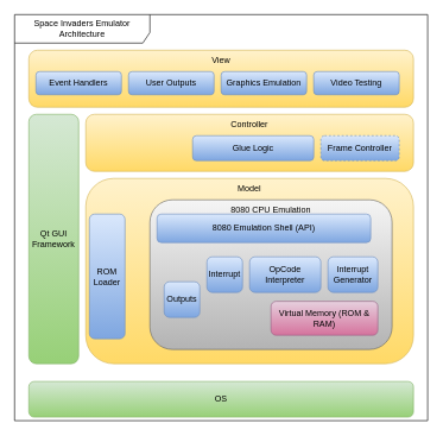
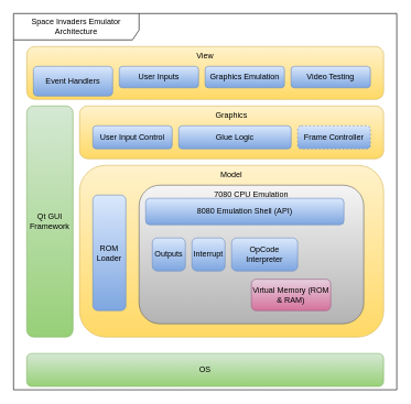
- <mxCell id="19" value="Event Handlers" style="rounded=1;whiteSpace=wrap;html=1;labelBackgroundColor=none;fillColor=#dae8fc;gradientColor=#7ea6e0;strokeColor=#6c8ebf;" parent="1" vertex="1"><mxGeometry x="50" y="100" width="120" height="32.5" as="geometry" /></mxCell>
+ <mxCell id="19" value="Event Handlers" style="rounded=1;whiteSpace=wrap;html=1;labelBackgroundColor=none;fillColor=#dae8fc;gradientColor=#7ea6e0;strokeColor=#6c8ebf;" parent="1" vertex="1"><mxGeometry x="50" y="100" width="120" height="45" as="geometry" /></mxCell>
- <mxCell id="16" value="User Outputs" style="rounded=1;whiteSpace=wrap;html=1;labelBackgroundColor=none;fillColor=#dae8fc;strokeColor=#6c8ebf;gradientColor=#7ea6e0;" parent="1" vertex="1"><mxGeometry x="180" y="100" width="120" height="32.5" as="geometry" /></mxCell>
+ <mxCell id="16" value="User Inputs" style="rounded=1;whiteSpace=wrap;html=1;labelBackgroundColor=none;fillColor=#dae8fc;strokeColor=#6c8ebf;gradientColor=#7ea6e0;" parent="1" vertex="1"><mxGeometry x="180" y="100" width="120" height="32.5" as="geometry" /></mxCell>
- <mxCell id="12" value="Controller" style="rounded=1;whiteSpace=wrap;html=1;verticalAlign=top;labelBackgroundColor=none;fillColor=#fff2cc;strokeColor=#d6b656;gradientColor=#ffd966;" parent="1" vertex="1"><mxGeometry x="120" y="160" width="460" height="80" as="geometry" /></mxCell>
+ <mxCell id="12" value="Graphics" style="rounded=1;whiteSpace=wrap;html=1;verticalAlign=top;labelBackgroundColor=none;fillColor=#fff2cc;strokeColor=#d6b656;gradientColor=#ffd966;" parent="1" vertex="1"><mxGeometry x="120" y="160" width="460" height="80" as="geometry" /></mxCell>
+ <mxCell id="21" value="User Input Control" style="rounded=1;whiteSpace=wrap;html=1;labelBackgroundColor=none;fillColor=#dae8fc;gradientColor=#7ea6e0;strokeColor=#6c8ebf;" vertex="1" parent="1"><mxGeometry x="140" y="190" width="120" height="35" as="geometry" /></mxCell>
- <mxCell id="4" value="8080 CPU Emulation" style="rounded=1;whiteSpace=wrap;html=1;verticalAlign=top;labelBackgroundColor=none;fillColor=#f5f5f5;gradientColor=#b3b3b3;strokeColor=#666666;" parent="1" vertex="1"><mxGeometry x="210" y="280" width="340" height="210" as="geometry" /></mxCell>
+ <mxCell id="4" value="7080 CPU Emulation" style="rounded=1;whiteSpace=wrap;html=1;verticalAlign=top;labelBackgroundColor=none;fillColor=#f5f5f5;gradientColor=#b3b3b3;strokeColor=#666666;" parent="1" vertex="1"><mxGeometry x="210" y="280" width="340" height="210" as="geometry" /></mxCell>
- <mxCell id="11" value="Interrupt Generator" style="rounded=1;whiteSpace=wrap;html=1;labelBackgroundColor=none;fillColor=#dae8fc;gradientColor=#7ea6e0;strokeColor=#6c8ebf;" parent="1" vertex="1"><mxGeometry x="460" y="360" width="70" height="50" as="geometry" /></mxCell>
- <mxCell id="10" value="ROM Loader" style="rounded=1;whiteSpace=wrap;html=1;labelBackgroundColor=none;fillColor=#dae8fc;gradientColor=#7ea6e0;strokeColor=#6c8ebf;" parent="1" vertex="1"><mxGeometry x="125" y="300" width="50" height="175" as="geometry" /></mxCell>
+ <mxCell id="10" value="ROM Loader" style="rounded=1;whiteSpace=wrap;html=1;labelBackgroundColor=none;fillColor=#dae8fc;gradientColor=#7ea6e0;strokeColor=#6c8ebf;" parent="1" vertex="1"><mxGeometry x="140" y="295" width="50" height="175" as="geometry" /></mxCell>
- <mxCell id="8" value="Outputs" style="rounded=1;whiteSpace=wrap;html=1;labelBackgroundColor=none;fillColor=#dae8fc;gradientColor=#7ea6e0;strokeColor=#6c8ebf;" parent="1" vertex="1"><mxGeometry x="230" y="395" width="50" height="50" as="geometry" /></mxCell>
+ <mxCell id="8" value="Outputs" style="rounded=1;whiteSpace=wrap;html=1;labelBackgroundColor=none;fillColor=#dae8fc;gradientColor=#7ea6e0;strokeColor=#6c8ebf;" parent="1" vertex="1"><mxGeometry x="230" y="360" width="50" height="50" as="geometry" /></mxCell>
- <mxCell id="6" value="Virtual Memory (ROM &amp;amp; RAM)" style="rounded=1;whiteSpace=wrap;html=1;labelBackgroundColor=none;fillColor=#e6d0de;gradientColor=#d5739d;strokeColor=#996185;" parent="1" vertex="1"><mxGeometry x="380" y="422.5" width="150" height="47.5" as="geometry" /></mxCell>
+ <mxCell id="6" value="Virtual Memory (ROM &amp;amp; RAM)" style="rounded=1;whiteSpace=wrap;html=1;labelBackgroundColor=none;fillColor=#e6d0de;gradientColor=#d5739d;strokeColor=#996185;" parent="1" vertex="1"><mxGeometry x="380" y="422.5" width="120" height="47.5" as="geometry" /></mxCell>
